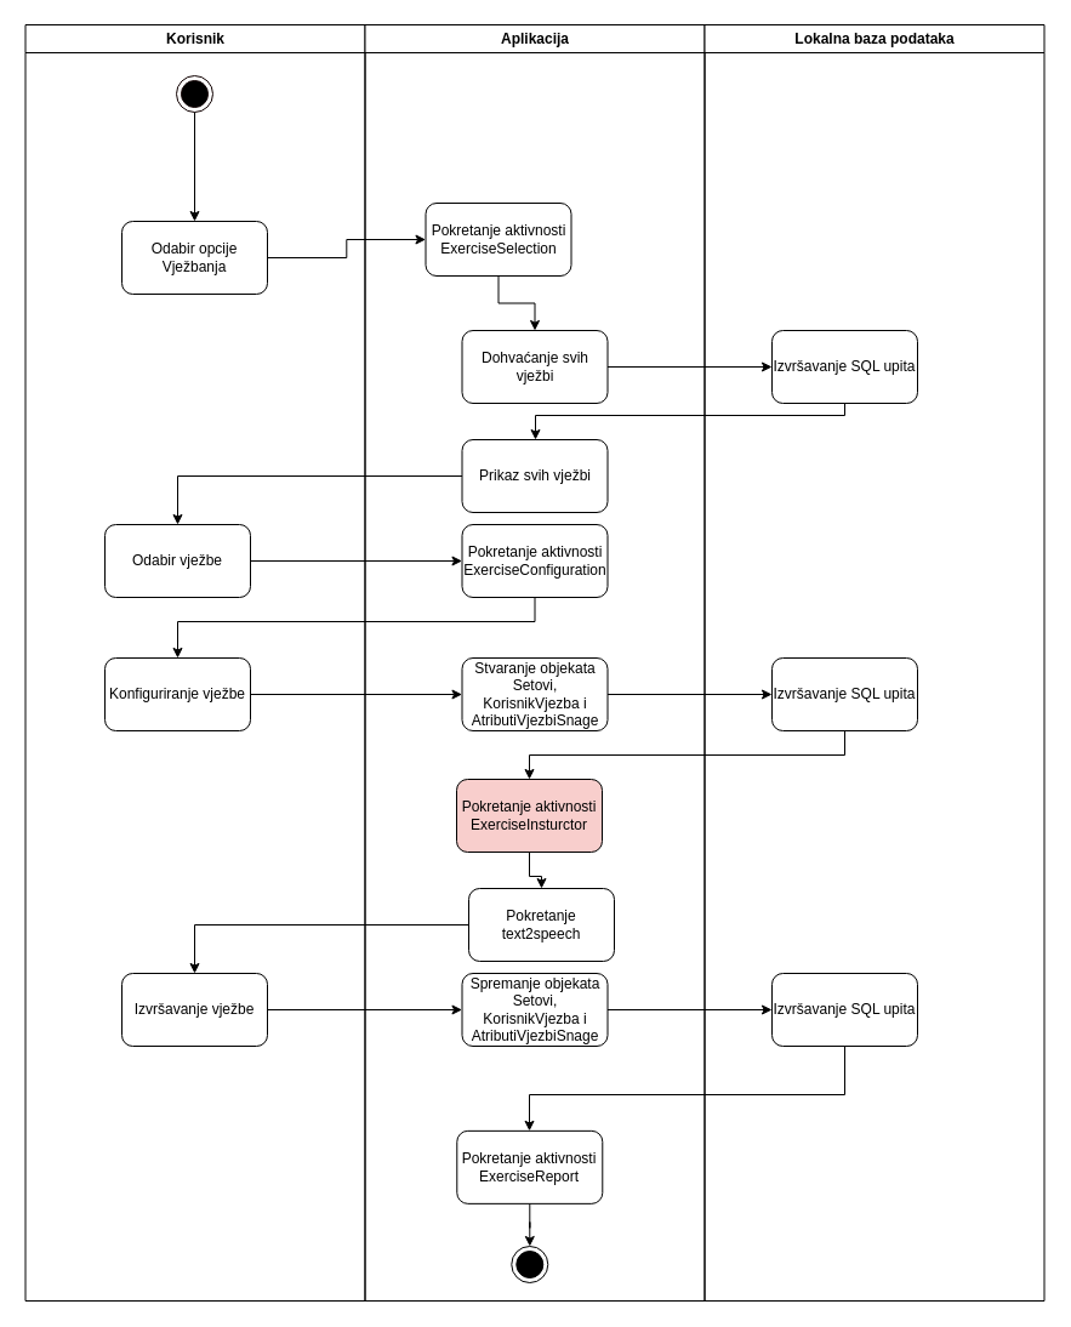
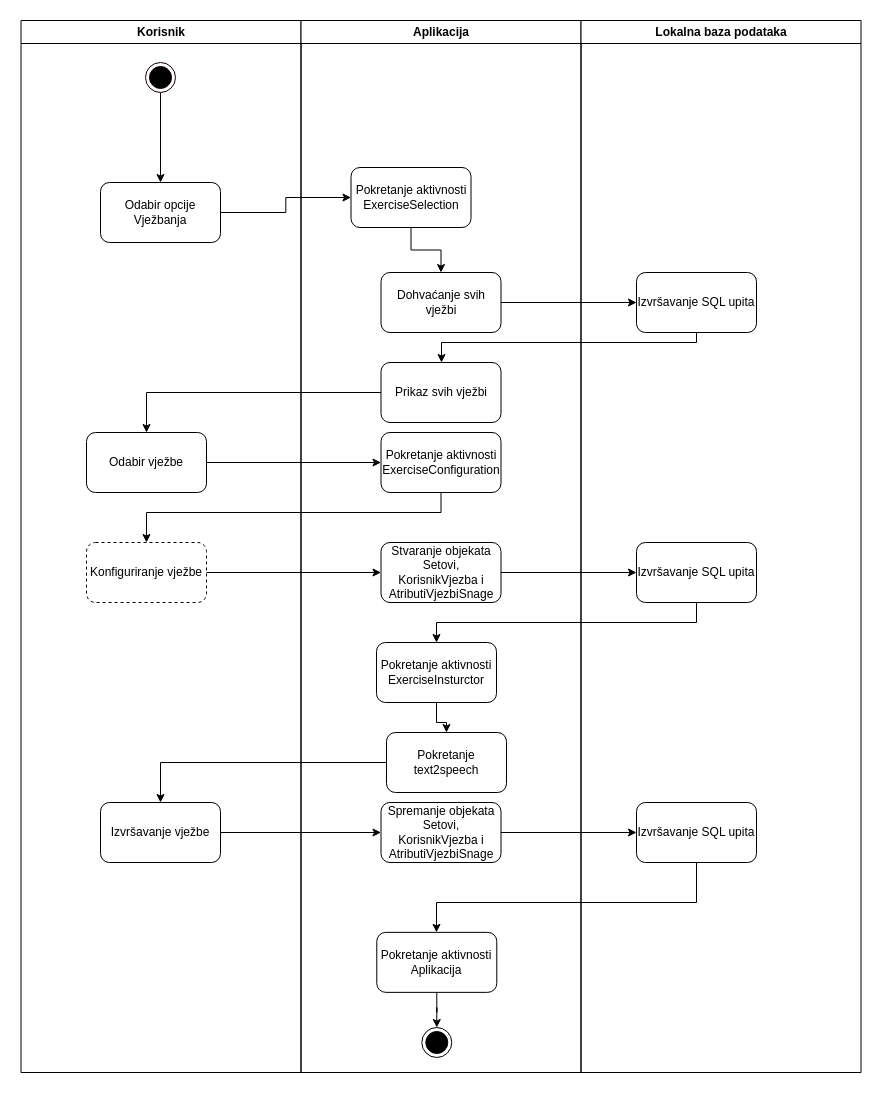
- <mxCell id="4" value="Konfiguriranje vježbe" style="rounded=1;whiteSpace=wrap;html=1;" parent="2" vertex="1"><mxGeometry x="65.496" y="522.003" width="120" height="60" as="geometry" /></mxCell>
+ <mxCell id="4" value="Konfiguriranje vježbe" style="rounded=1;whiteSpace=wrap;html=1;dashed=1;" parent="2" vertex="1"><mxGeometry x="65.496" y="522.003" width="120" height="60" as="geometry" /></mxCell>
- <mxCell id="31" value="Pokretanje aktivnosti ExerciseInsturctor" style="rounded=1;whiteSpace=wrap;html=1;fillColor=#f8cecc;" parent="1" vertex="1"><mxGeometry x="376" y="642" width="120" height="60" as="geometry" /></mxCell>
+ <mxCell id="31" value="Pokretanje aktivnosti ExerciseInsturctor" style="rounded=1;whiteSpace=wrap;html=1;" parent="1" vertex="1"><mxGeometry x="376" y="642" width="120" height="60" as="geometry" /></mxCell>
- <mxCell id="36" value="Pokretanje aktivnosti ExerciseReport" style="rounded=1;whiteSpace=wrap;html=1;" parent="1" vertex="1"><mxGeometry x="376.286" y="931.857" width="120" height="60" as="geometry" /></mxCell>
+ <mxCell id="36" value="Pokretanje aktivnosti Aplikacija" style="rounded=1;whiteSpace=wrap;html=1;" parent="1" vertex="1"><mxGeometry x="376.286" y="931.857" width="120" height="60" as="geometry" /></mxCell>
